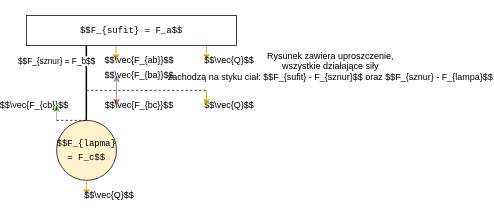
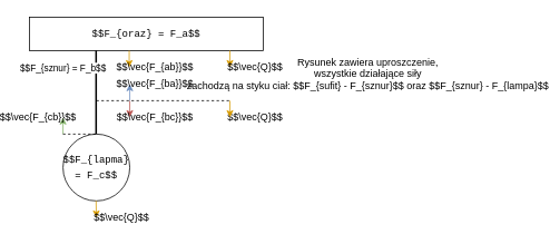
- <mxCell id="2" value="&lt;div style=&quot;font-family: &amp;quot;FiraCode Nerd Font&amp;quot;, Menlo, Monaco, &amp;quot;Courier New&amp;quot;, monospace; line-height: 18px;&quot;&gt;$$F_{sufit} = F_a$$&lt;/div&gt;" style="whiteSpace=wrap;html=1;labelBackgroundColor=none;fontColor=default;" vertex="1" parent="1"><mxGeometry x="30" y="20" width="280" height="40" as="geometry" /></mxCell>
+ <mxCell id="2" value="&lt;div style=&quot;font-family: &amp;quot;FiraCode Nerd Font&amp;quot;, Menlo, Monaco, &amp;quot;Courier New&amp;quot;, monospace; line-height: 18px;&quot;&gt;$$F_{oraz} = F_a$$&lt;/div&gt;" style="whiteSpace=wrap;html=1;labelBackgroundColor=none;fontColor=default;" vertex="1" parent="1"><mxGeometry x="30" y="20" width="280" height="40" as="geometry" /></mxCell>
- <mxCell id="3" value="&lt;div style=&quot;font-family: &amp;quot;FiraCode Nerd Font&amp;quot;, Menlo, Monaco, &amp;quot;Courier New&amp;quot;, monospace; line-height: 18px;&quot;&gt;$$F_{lapma} = F_c$$&lt;/div&gt;" style="ellipse;whiteSpace=wrap;html=1;fontColor=default;labelBackgroundColor=none;fillColor=#fff2cc;" vertex="1" parent="1"><mxGeometry x="70" y="160" width="80" height="80" as="geometry" /></mxCell>
+ <mxCell id="3" value="&lt;div style=&quot;font-family: &amp;quot;FiraCode Nerd Font&amp;quot;, Menlo, Monaco, &amp;quot;Courier New&amp;quot;, monospace; line-height: 18px;&quot;&gt;$$F_{lapma} = F_c$$&lt;/div&gt;" style="ellipse;whiteSpace=wrap;html=1;fontColor=default;labelBackgroundColor=none;" vertex="1" parent="1"><mxGeometry x="70" y="160" width="80" height="80" as="geometry" /></mxCell>
